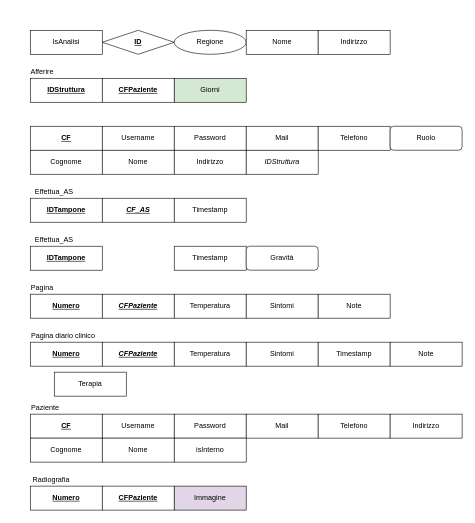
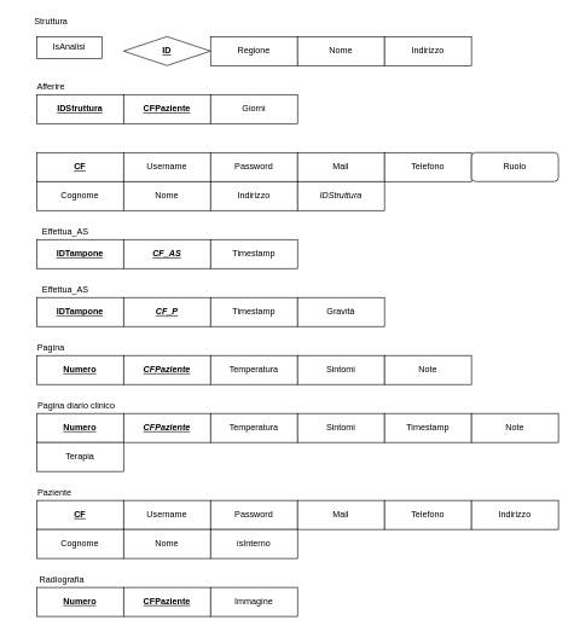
+ <mxCell id="2" value="Struttura" style="text;html=1;strokeColor=none;fillColor=none;align=center;verticalAlign=middle;whiteSpace=wrap;rounded=0;" vertex="1" parent="1"><mxGeometry x="50" y="20" width="40" height="20" as="geometry" /></mxCell>
- <mxCell id="3" value="IsAnalisi" style="rounded=0;whiteSpace=wrap;html=1;" vertex="1" parent="1"><mxGeometry x="50" y="50" width="120" height="40" as="geometry" /></mxCell>
+ <mxCell id="3" value="IsAnalisi" style="rounded=0;whiteSpace=wrap;html=1;" vertex="1" parent="1"><mxGeometry x="50" y="50" width="90" height="30" as="geometry" /></mxCell>
- <mxCell id="5" value="Regione" style="ellipse;whiteSpace=wrap;html=1;" vertex="1" parent="1"><mxGeometry x="290" y="50" width="120" height="40" as="geometry" /></mxCell>
+ <mxCell id="5" value="Regione" style="rounded=0;whiteSpace=wrap;html=1;" vertex="1" parent="1"><mxGeometry x="290" y="50" width="120" height="40" as="geometry" /></mxCell>
- <mxCell id="11" value="Giorni" style="rounded=0;whiteSpace=wrap;html=1;fillColor=#d5e8d4;" vertex="1" parent="1"><mxGeometry x="290" y="130" width="120" height="40" as="geometry" /></mxCell>
+ <mxCell id="11" value="Giorni" style="rounded=0;whiteSpace=wrap;html=1;" vertex="1" parent="1"><mxGeometry x="290" y="130" width="120" height="40" as="geometry" /></mxCell>
+ <mxCell id="28" value="&lt;b&gt;&lt;i&gt;&lt;u&gt;CF_P&lt;/u&gt;&lt;/i&gt;&lt;/b&gt;" style="rounded=0;whiteSpace=wrap;html=1;" vertex="1" parent="1"><mxGeometry x="170" y="410" width="120" height="40" as="geometry" /></mxCell>
- <mxCell id="30" value="Gravità" style="whiteSpace=wrap;html=1;rounded=1;" vertex="1" parent="1"><mxGeometry x="410" y="410" width="120" height="40" as="geometry" /></mxCell>
+ <mxCell id="30" value="Gravità" style="rounded=0;whiteSpace=wrap;html=1;" vertex="1" parent="1"><mxGeometry x="410" y="410" width="120" height="40" as="geometry" /></mxCell>
- <mxCell id="44" value="Terapia" style="rounded=0;whiteSpace=wrap;html=1;" vertex="1" parent="1"><mxGeometry x="90" y="620" width="120" height="40" as="geometry" /></mxCell>
+ <mxCell id="44" value="Terapia" style="rounded=0;whiteSpace=wrap;html=1;" vertex="1" parent="1"><mxGeometry x="50" y="610" width="120" height="40" as="geometry" /></mxCell>
- <mxCell id="58" value="Immagine" style="rounded=0;whiteSpace=wrap;html=1;fillColor=#e1d5e7;" vertex="1" parent="1"><mxGeometry x="290" y="810" width="120" height="40" as="geometry" /></mxCell>
+ <mxCell id="58" value="Immagine" style="rounded=0;whiteSpace=wrap;html=1;" vertex="1" parent="1"><mxGeometry x="290" y="810" width="120" height="40" as="geometry" /></mxCell>
